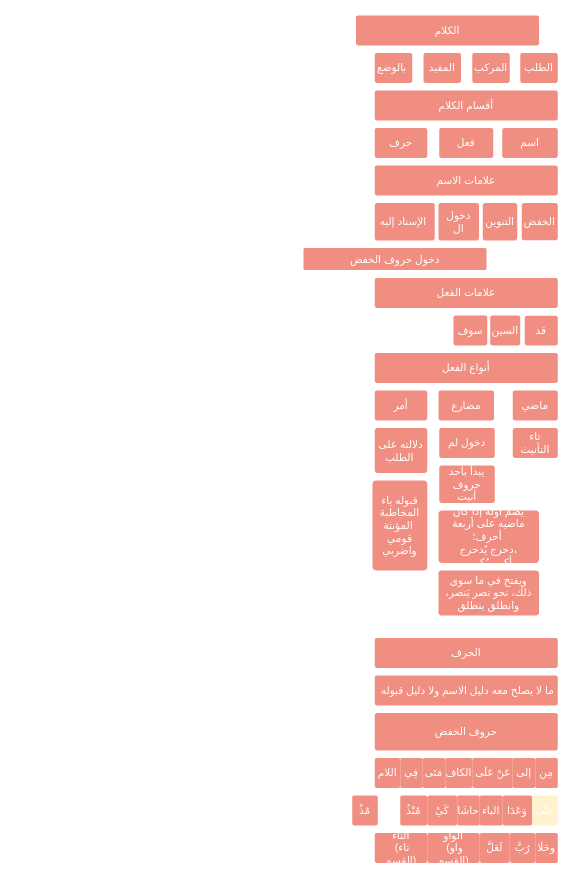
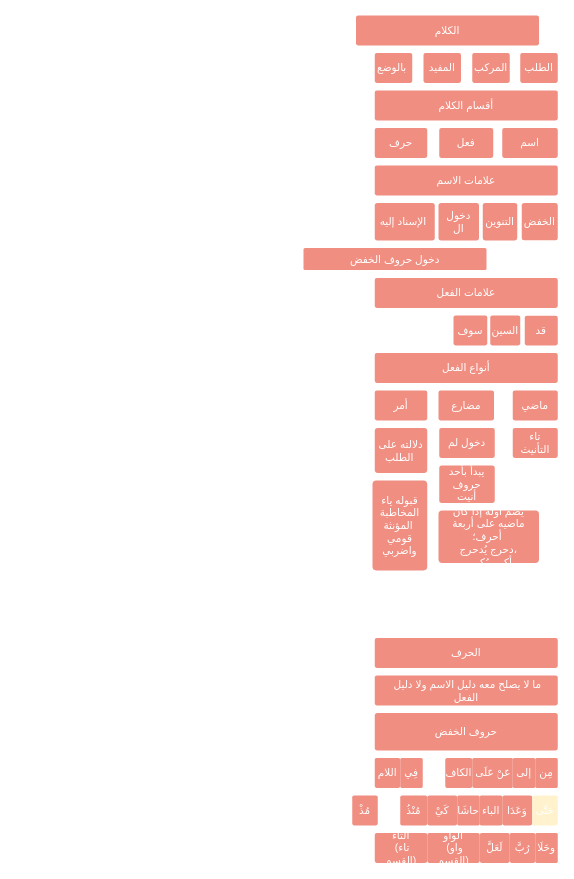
- <mxCell id="33" value="ويفتح في ما سوى ذلك، نحو نصر يَنصر، وانطلق ينطلق" style="rounded=1;whiteSpace=wrap;html=1;shadow=0;labelBackgroundColor=none;strokeColor=none;strokeWidth=3;fillColor=#f08e81;fontFamily=Helvetica;fontSize=14;fontColor=#FFFFFF;align=center;spacing=5;fontStyle=0;arcSize=7;perimeterSpacing=2;" parent="1" vertex="1"><mxGeometry x="584" y="760" width="134" height="60" as="geometry" /></mxCell>
- <mxCell id="36" value="&amp;nbsp;ما لا يصلح معه دليل الاسم ولا دليل قبوله" style="rounded=1;whiteSpace=wrap;html=1;shadow=0;labelBackgroundColor=none;strokeColor=none;strokeWidth=3;fillColor=#f08e81;fontFamily=Helvetica;fontSize=14;fontColor=#FFFFFF;align=center;spacing=5;fontStyle=0;arcSize=7;perimeterSpacing=2;" parent="1" vertex="1"><mxGeometry x="499" y="900" width="244" height="40" as="geometry" /></mxCell>
+ <mxCell id="36" value="&amp;nbsp;ما لا يصلح معه دليل الاسم ولا دليل الفعل" style="rounded=1;whiteSpace=wrap;html=1;shadow=0;labelBackgroundColor=none;strokeColor=none;strokeWidth=3;fillColor=#f08e81;fontFamily=Helvetica;fontSize=14;fontColor=#FFFFFF;align=center;spacing=5;fontStyle=0;arcSize=7;perimeterSpacing=2;" parent="1" vertex="1"><mxGeometry x="499" y="900" width="244" height="40" as="geometry" /></mxCell>
- <mxCell id="55" value="مَتَى" style="rounded=1;whiteSpace=wrap;html=1;shadow=0;labelBackgroundColor=none;strokeColor=none;strokeWidth=3;fillColor=#f08e81;fontFamily=Helvetica;fontSize=14;fontColor=#FFFFFF;align=center;spacing=5;fontStyle=0;arcSize=7;perimeterSpacing=2;" parent="1" vertex="1"><mxGeometry x="563" y="1010" width="30" height="40" as="geometry" /></mxCell>
